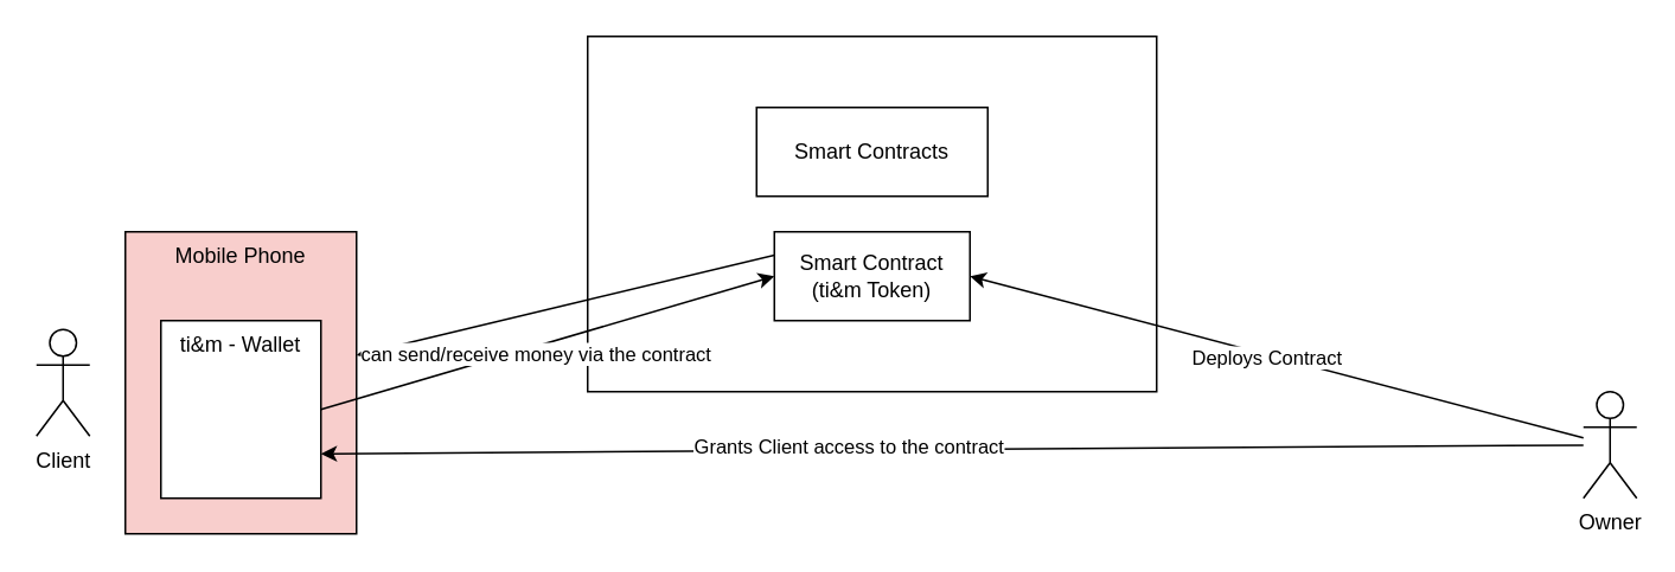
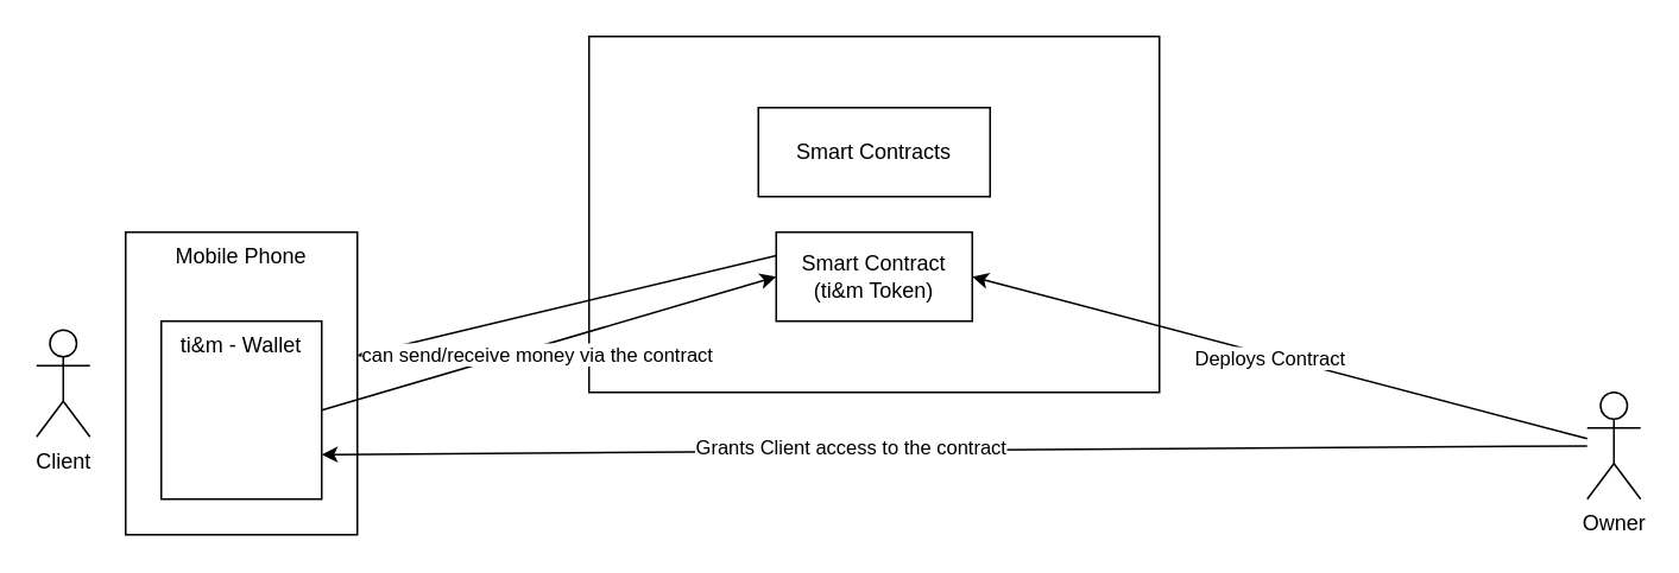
- <mxCell id="7" value="Mobile Phone" style="rounded=0;whiteSpace=wrap;html=1;align=center;verticalAlign=top;fillColor=#f8cecc;" vertex="1" parent="1"><mxGeometry x="70" y="130" width="130" height="170" as="geometry" /></mxCell>
+ <mxCell id="7" value="Mobile Phone" style="rounded=0;whiteSpace=wrap;html=1;align=center;verticalAlign=top;" vertex="1" parent="1"><mxGeometry x="70" y="130" width="130" height="170" as="geometry" /></mxCell>
